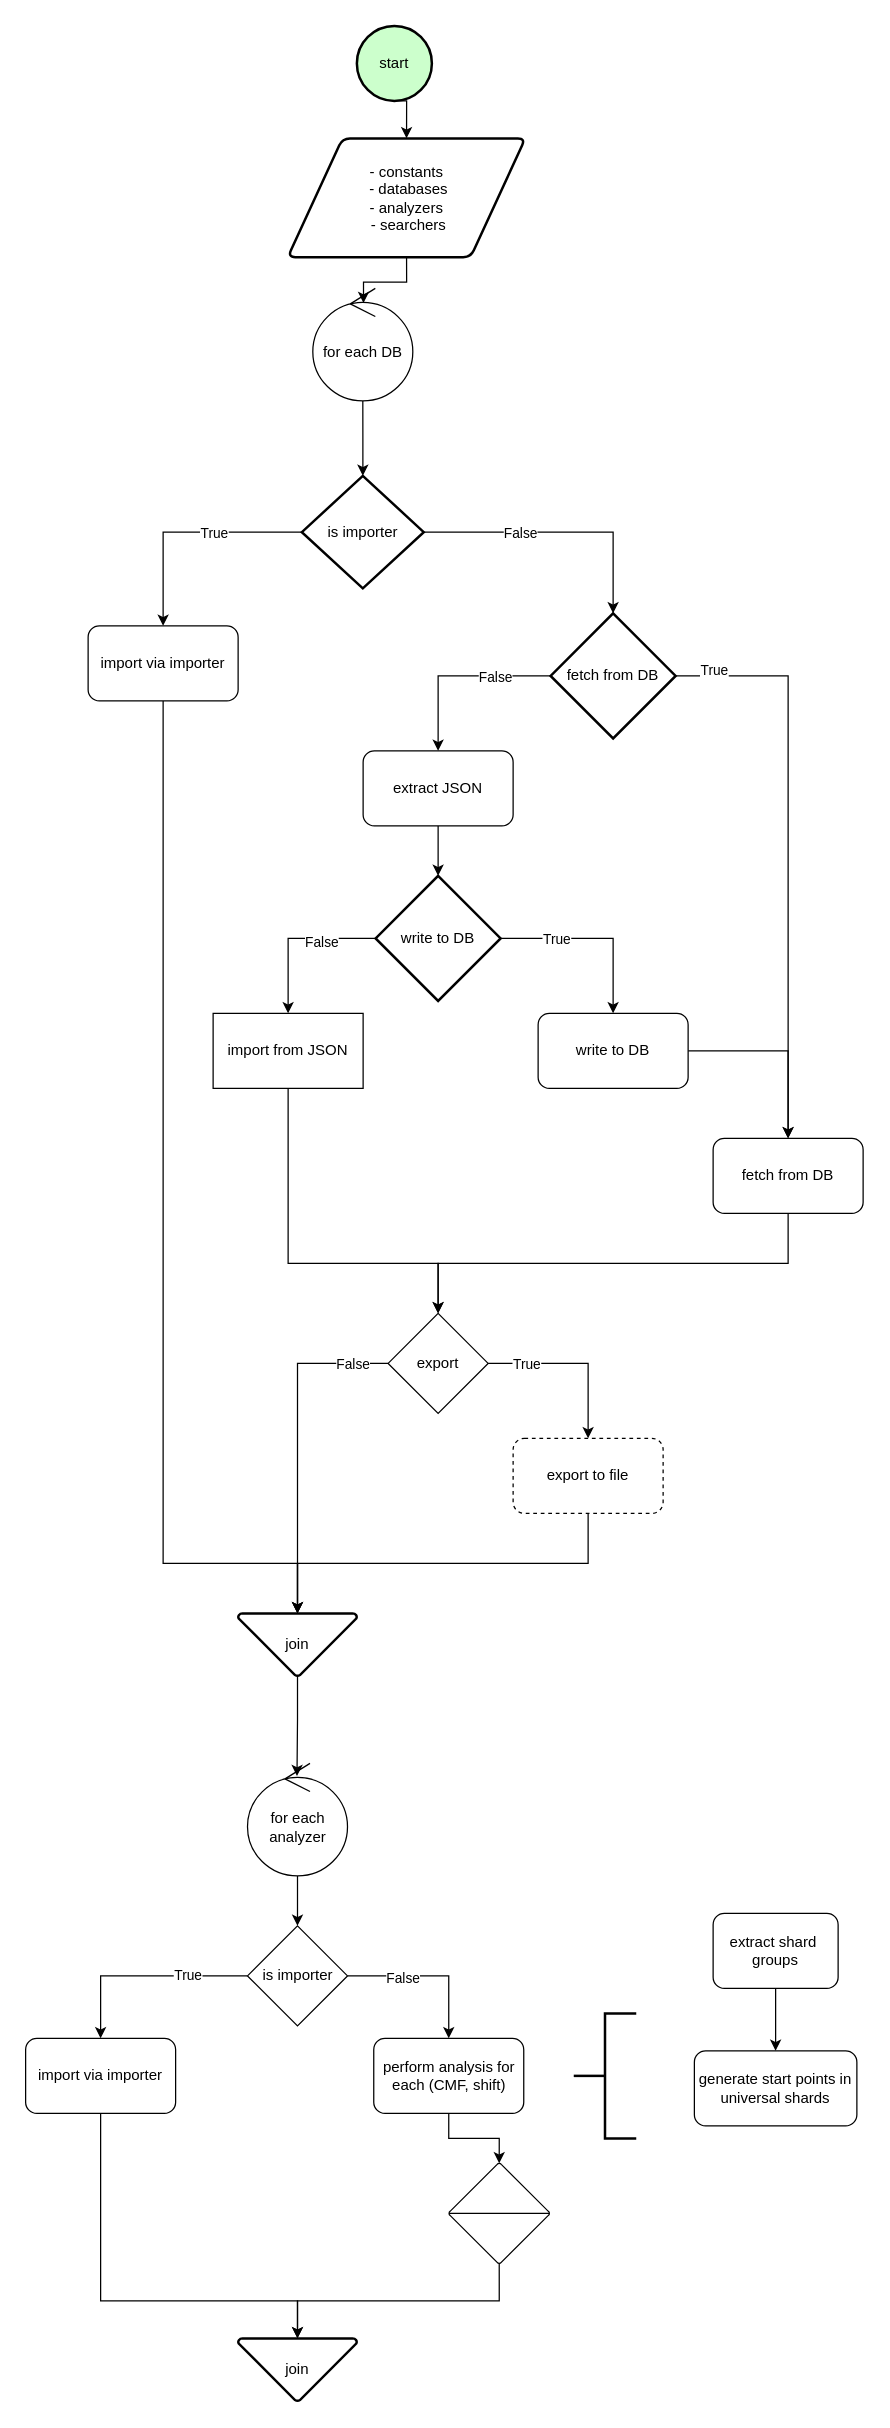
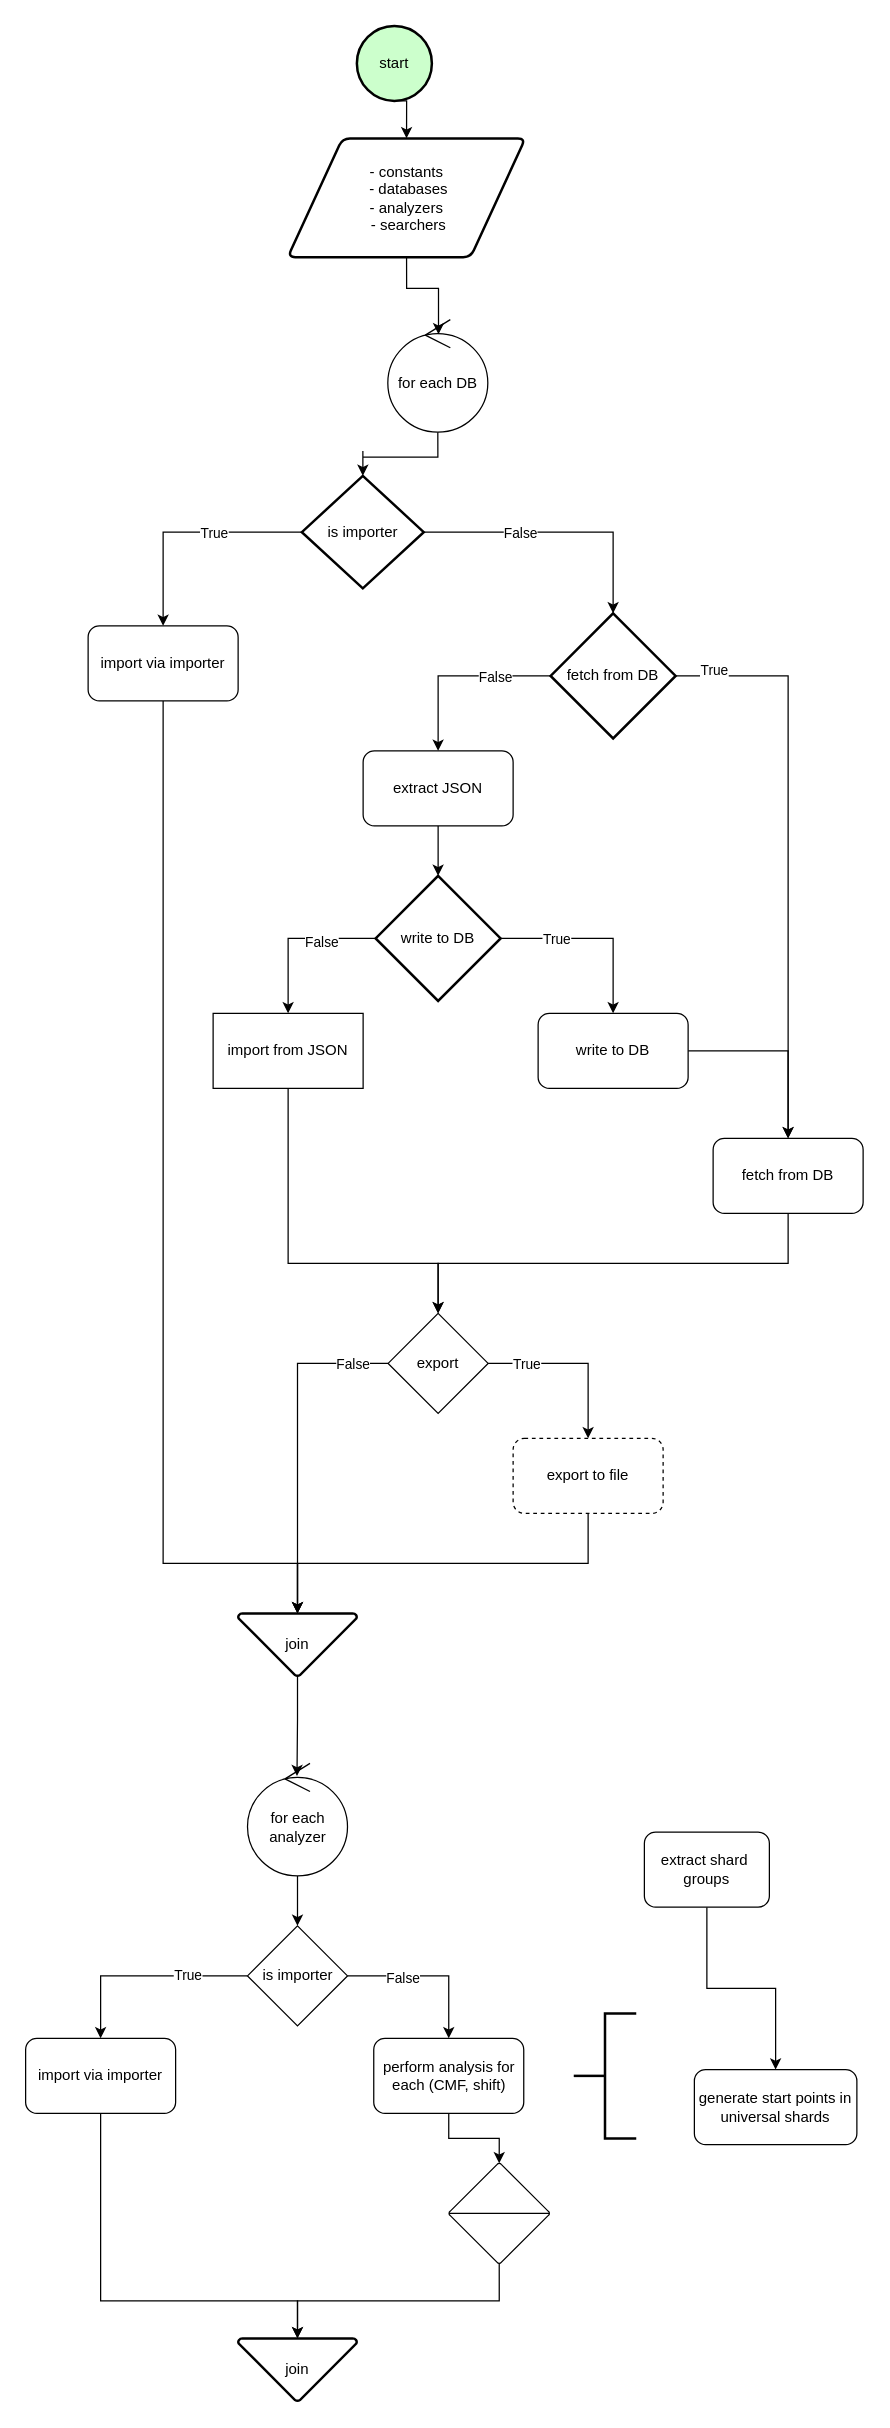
- <mxCell id="39" value="for each DB" style="ellipse;shape=umlControl;whiteSpace=wrap;html=1;" vertex="1" parent="1"><mxGeometry x="249.75" y="230" width="80" height="90" as="geometry" /></mxCell>
+ <mxCell id="39" value="for each DB" style="ellipse;shape=umlControl;whiteSpace=wrap;html=1;" vertex="1" parent="1"><mxGeometry x="309.75" y="255" width="80" height="90" as="geometry" /></mxCell>
- <mxCell id="58" value="extract shard&amp;nbsp; groups" style="rounded=1;whiteSpace=wrap;html=1;" vertex="1" parent="1"><mxGeometry x="570" y="1530" width="100" height="60" as="geometry" /></mxCell>
+ <mxCell id="58" value="extract shard&amp;nbsp; groups" style="rounded=1;whiteSpace=wrap;html=1;" vertex="1" parent="1"><mxGeometry x="515" y="1465" width="100" height="60" as="geometry" /></mxCell>
- <mxCell id="59" value="generate start points in universal shards" style="rounded=1;whiteSpace=wrap;html=1;" vertex="1" parent="1"><mxGeometry x="555" y="1640" width="130" height="60" as="geometry" /></mxCell>
+ <mxCell id="59" value="generate start points in universal shards" style="rounded=1;whiteSpace=wrap;html=1;" vertex="1" parent="1"><mxGeometry x="555" y="1655" width="130" height="60" as="geometry" /></mxCell>
